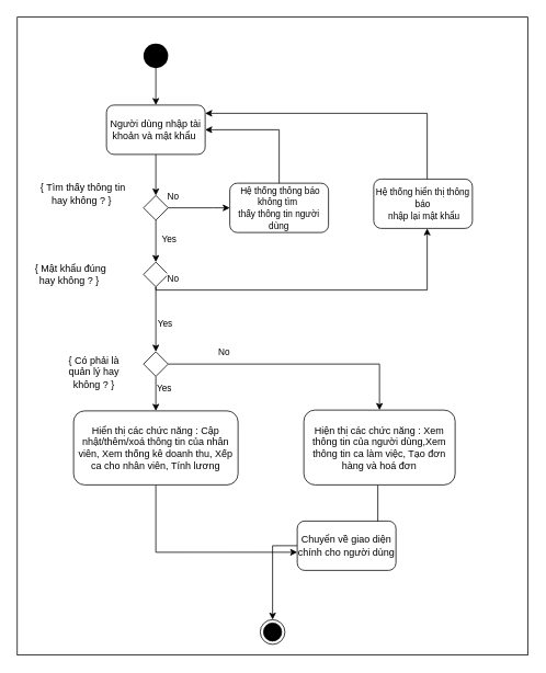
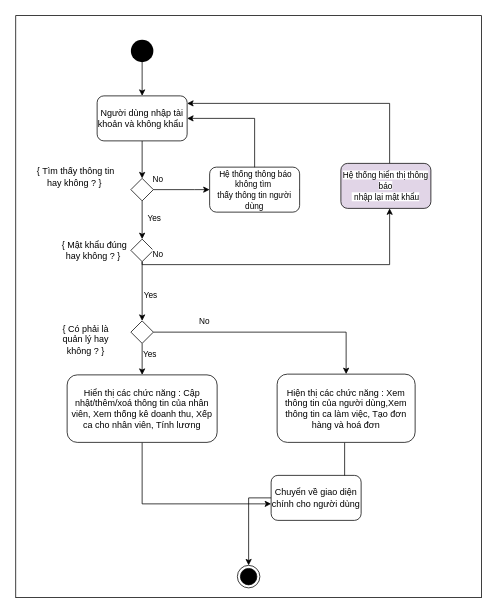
- <mxCell id="4" value="Người dùng nhập tài khoản và&amp;nbsp;mật khẩu&amp;nbsp;" style="rounded=1;whiteSpace=wrap;html=1;" parent="1" vertex="1"><mxGeometry x="129" y="127" width="120" height="60" as="geometry" /></mxCell>
+ <mxCell id="4" value="Người dùng nhập tài khoản và&amp;nbsp;không khẩu&amp;nbsp;" style="rounded=1;whiteSpace=wrap;html=1;" parent="1" vertex="1"><mxGeometry x="129" y="127" width="120" height="60" as="geometry" /></mxCell>
- <mxCell id="27" value="&lt;span style=&quot;font-size: 11px ; background-color: rgb(255 , 255 , 255)&quot;&gt;Hệ thống hiển thị thông báo&lt;/span&gt;&lt;br style=&quot;font-size: 11px&quot;&gt;&lt;span style=&quot;font-size: 11px ; background-color: rgb(255 , 255 , 255)&quot;&gt;&amp;nbsp;nhập lại mật khẩu&lt;/span&gt;" style="rounded=1;whiteSpace=wrap;html=1;" parent="1" vertex="1"><mxGeometry x="454" y="217" width="120" height="60" as="geometry" /></mxCell>
+ <mxCell id="27" value="&lt;span style=&quot;font-size: 11px ; background-color: rgb(255 , 255 , 255)&quot;&gt;Hệ thống hiển thị thông báo&lt;/span&gt;&lt;br style=&quot;font-size: 11px&quot;&gt;&lt;span style=&quot;font-size: 11px ; background-color: rgb(255 , 255 , 255)&quot;&gt;&amp;nbsp;nhập lại mật khẩu&lt;/span&gt;" style="rounded=1;whiteSpace=wrap;html=1;fillColor=#e1d5e7;" parent="1" vertex="1"><mxGeometry x="454" y="217" width="120" height="60" as="geometry" /></mxCell>
- <mxCell id="25" value="&amp;nbsp;{ Mật khẩu đúng hay không ? }" style="text;html=1;strokeColor=none;fillColor=none;align=center;verticalAlign=middle;whiteSpace=wrap;rounded=0;" parent="1" vertex="1"><mxGeometry x="34" y="318" width="100" height="30" as="geometry" /></mxCell>
+ <mxCell id="25" value="&amp;nbsp;{ Mật khẩu đúng hay không ? }" style="text;html=1;strokeColor=none;fillColor=none;align=center;verticalAlign=middle;whiteSpace=wrap;rounded=0;" parent="1" vertex="1"><mxGeometry x="74" y="318" width="100" height="30" as="geometry" /></mxCell>
